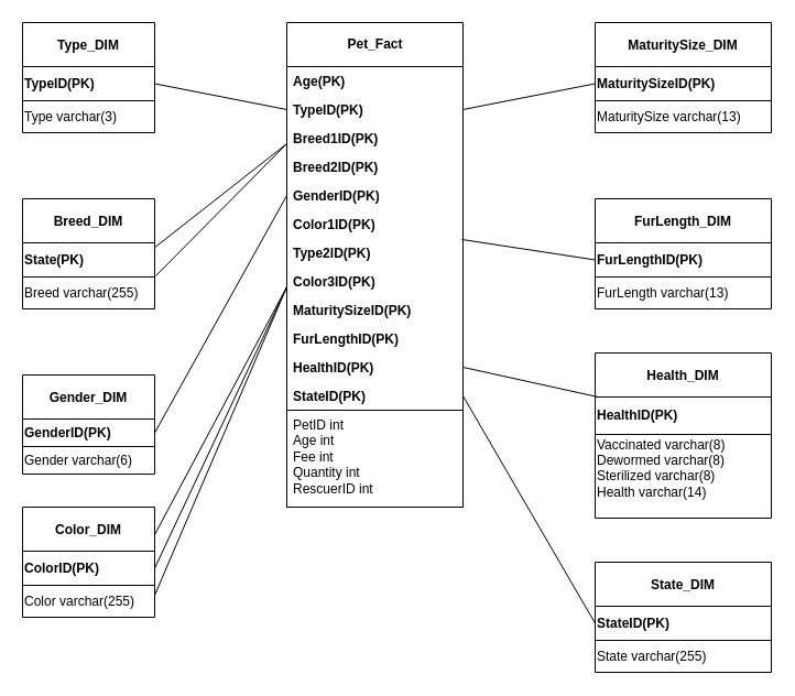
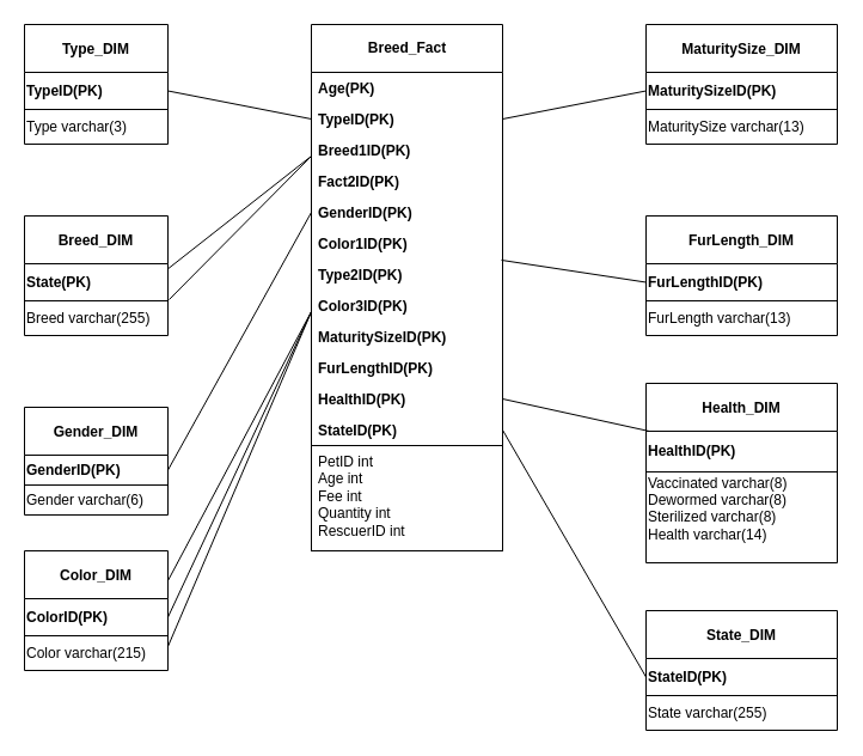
- <mxCell id="2" value="Pet_Fact" style="swimlane;fontStyle=1;childLayout=stackLayout;horizontal=1;startSize=40;fillColor=none;horizontalStack=0;resizeParent=1;resizeParentMax=0;resizeLast=0;collapsible=1;marginBottom=0;html=1;" parent="1" vertex="1"><mxGeometry x="260" y="20" width="160" height="440" as="geometry" /></mxCell>
+ <mxCell id="2" value="Breed_Fact" style="swimlane;fontStyle=1;childLayout=stackLayout;horizontal=1;startSize=40;fillColor=none;horizontalStack=0;resizeParent=1;resizeParentMax=0;resizeLast=0;collapsible=1;marginBottom=0;html=1;" parent="1" vertex="1"><mxGeometry x="260" y="20" width="160" height="440" as="geometry" /></mxCell>
- <mxCell id="6" value="Breed2ID(PK)" style="text;strokeColor=none;fillColor=none;align=left;verticalAlign=top;spacingLeft=4;spacingRight=4;overflow=hidden;rotatable=0;points=[[0,0.5],[1,0.5]];portConstraint=eastwest;whiteSpace=wrap;html=1;fontStyle=1" parent="2" vertex="1"><mxGeometry y="118" width="160" height="26" as="geometry" /></mxCell>
+ <mxCell id="6" value="Fact2ID(PK)" style="text;strokeColor=none;fillColor=none;align=left;verticalAlign=top;spacingLeft=4;spacingRight=4;overflow=hidden;rotatable=0;points=[[0,0.5],[1,0.5]];portConstraint=eastwest;whiteSpace=wrap;html=1;fontStyle=1" parent="2" vertex="1"><mxGeometry y="118" width="160" height="26" as="geometry" /></mxCell>
- <mxCell id="39" value="Color varchar(255)" style="shape=partialRectangle;html=1;whiteSpace=wrap;connectable=0;strokeColor=inherit;overflow=hidden;fillColor=none;top=0;left=0;bottom=0;right=0;pointerEvents=1;align=left;" parent="38" vertex="1"><mxGeometry width="120" height="29" as="geometry"><mxRectangle width="120" height="29" as="alternateBounds" /></mxGeometry></mxCell>
+ <mxCell id="39" value="Color varchar(215)" style="shape=partialRectangle;html=1;whiteSpace=wrap;connectable=0;strokeColor=inherit;overflow=hidden;fillColor=none;top=0;left=0;bottom=0;right=0;pointerEvents=1;align=left;" parent="38" vertex="1"><mxGeometry width="120" height="29" as="geometry"><mxRectangle width="120" height="29" as="alternateBounds" /></mxGeometry></mxCell>
